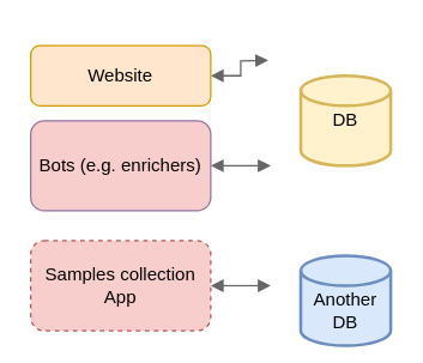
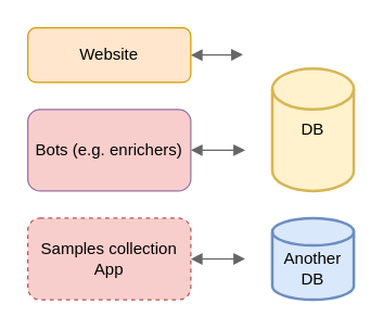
- <mxCell id="3" value="Website" style="rounded=1;whiteSpace=wrap;html=1;fillColor=#ffe6cc;strokeColor=#d79b00;" vertex="1" parent="1"><mxGeometry x="20" y="30" width="120" height="40" as="geometry" /></mxCell>
+ <mxCell id="3" value="Website" style="rounded=1;whiteSpace=wrap;html=1;fillColor=#ffe6cc;strokeColor=#d79b00;" vertex="1" parent="1"><mxGeometry x="20" y="20" width="120" height="40" as="geometry" /></mxCell>
- <mxCell id="8" value="DB" style="strokeWidth=2;html=1;shape=mxgraph.flowchart.database;whiteSpace=wrap;fillColor=#fff2cc;strokeColor=#d6b656;" vertex="1" parent="1"><mxGeometry x="200" y="50" width="60" height="60" as="geometry" /></mxCell>
+ <mxCell id="8" value="DB" style="strokeWidth=2;html=1;shape=mxgraph.flowchart.database;whiteSpace=wrap;fillColor=#fff2cc;strokeColor=#d6b656;" vertex="1" parent="1"><mxGeometry x="200" y="50" width="60" height="90" as="geometry" /></mxCell>
- <mxCell id="9" value="&lt;br&gt;Another&lt;br&gt;DB" style="strokeWidth=2;html=1;shape=mxgraph.flowchart.database;whiteSpace=wrap;fillColor=#dae8fc;strokeColor=#6c8ebf;" vertex="1" parent="1"><mxGeometry x="200" y="170" width="60" height="60" as="geometry" /></mxCell>
+ <mxCell id="9" value="&lt;br&gt;Another&lt;br&gt;DB" style="strokeWidth=2;html=1;shape=mxgraph.flowchart.database;whiteSpace=wrap;fillColor=#dae8fc;strokeColor=#6c8ebf;" vertex="1" parent="1"><mxGeometry x="200" y="160" width="60" height="60" as="geometry" /></mxCell>
